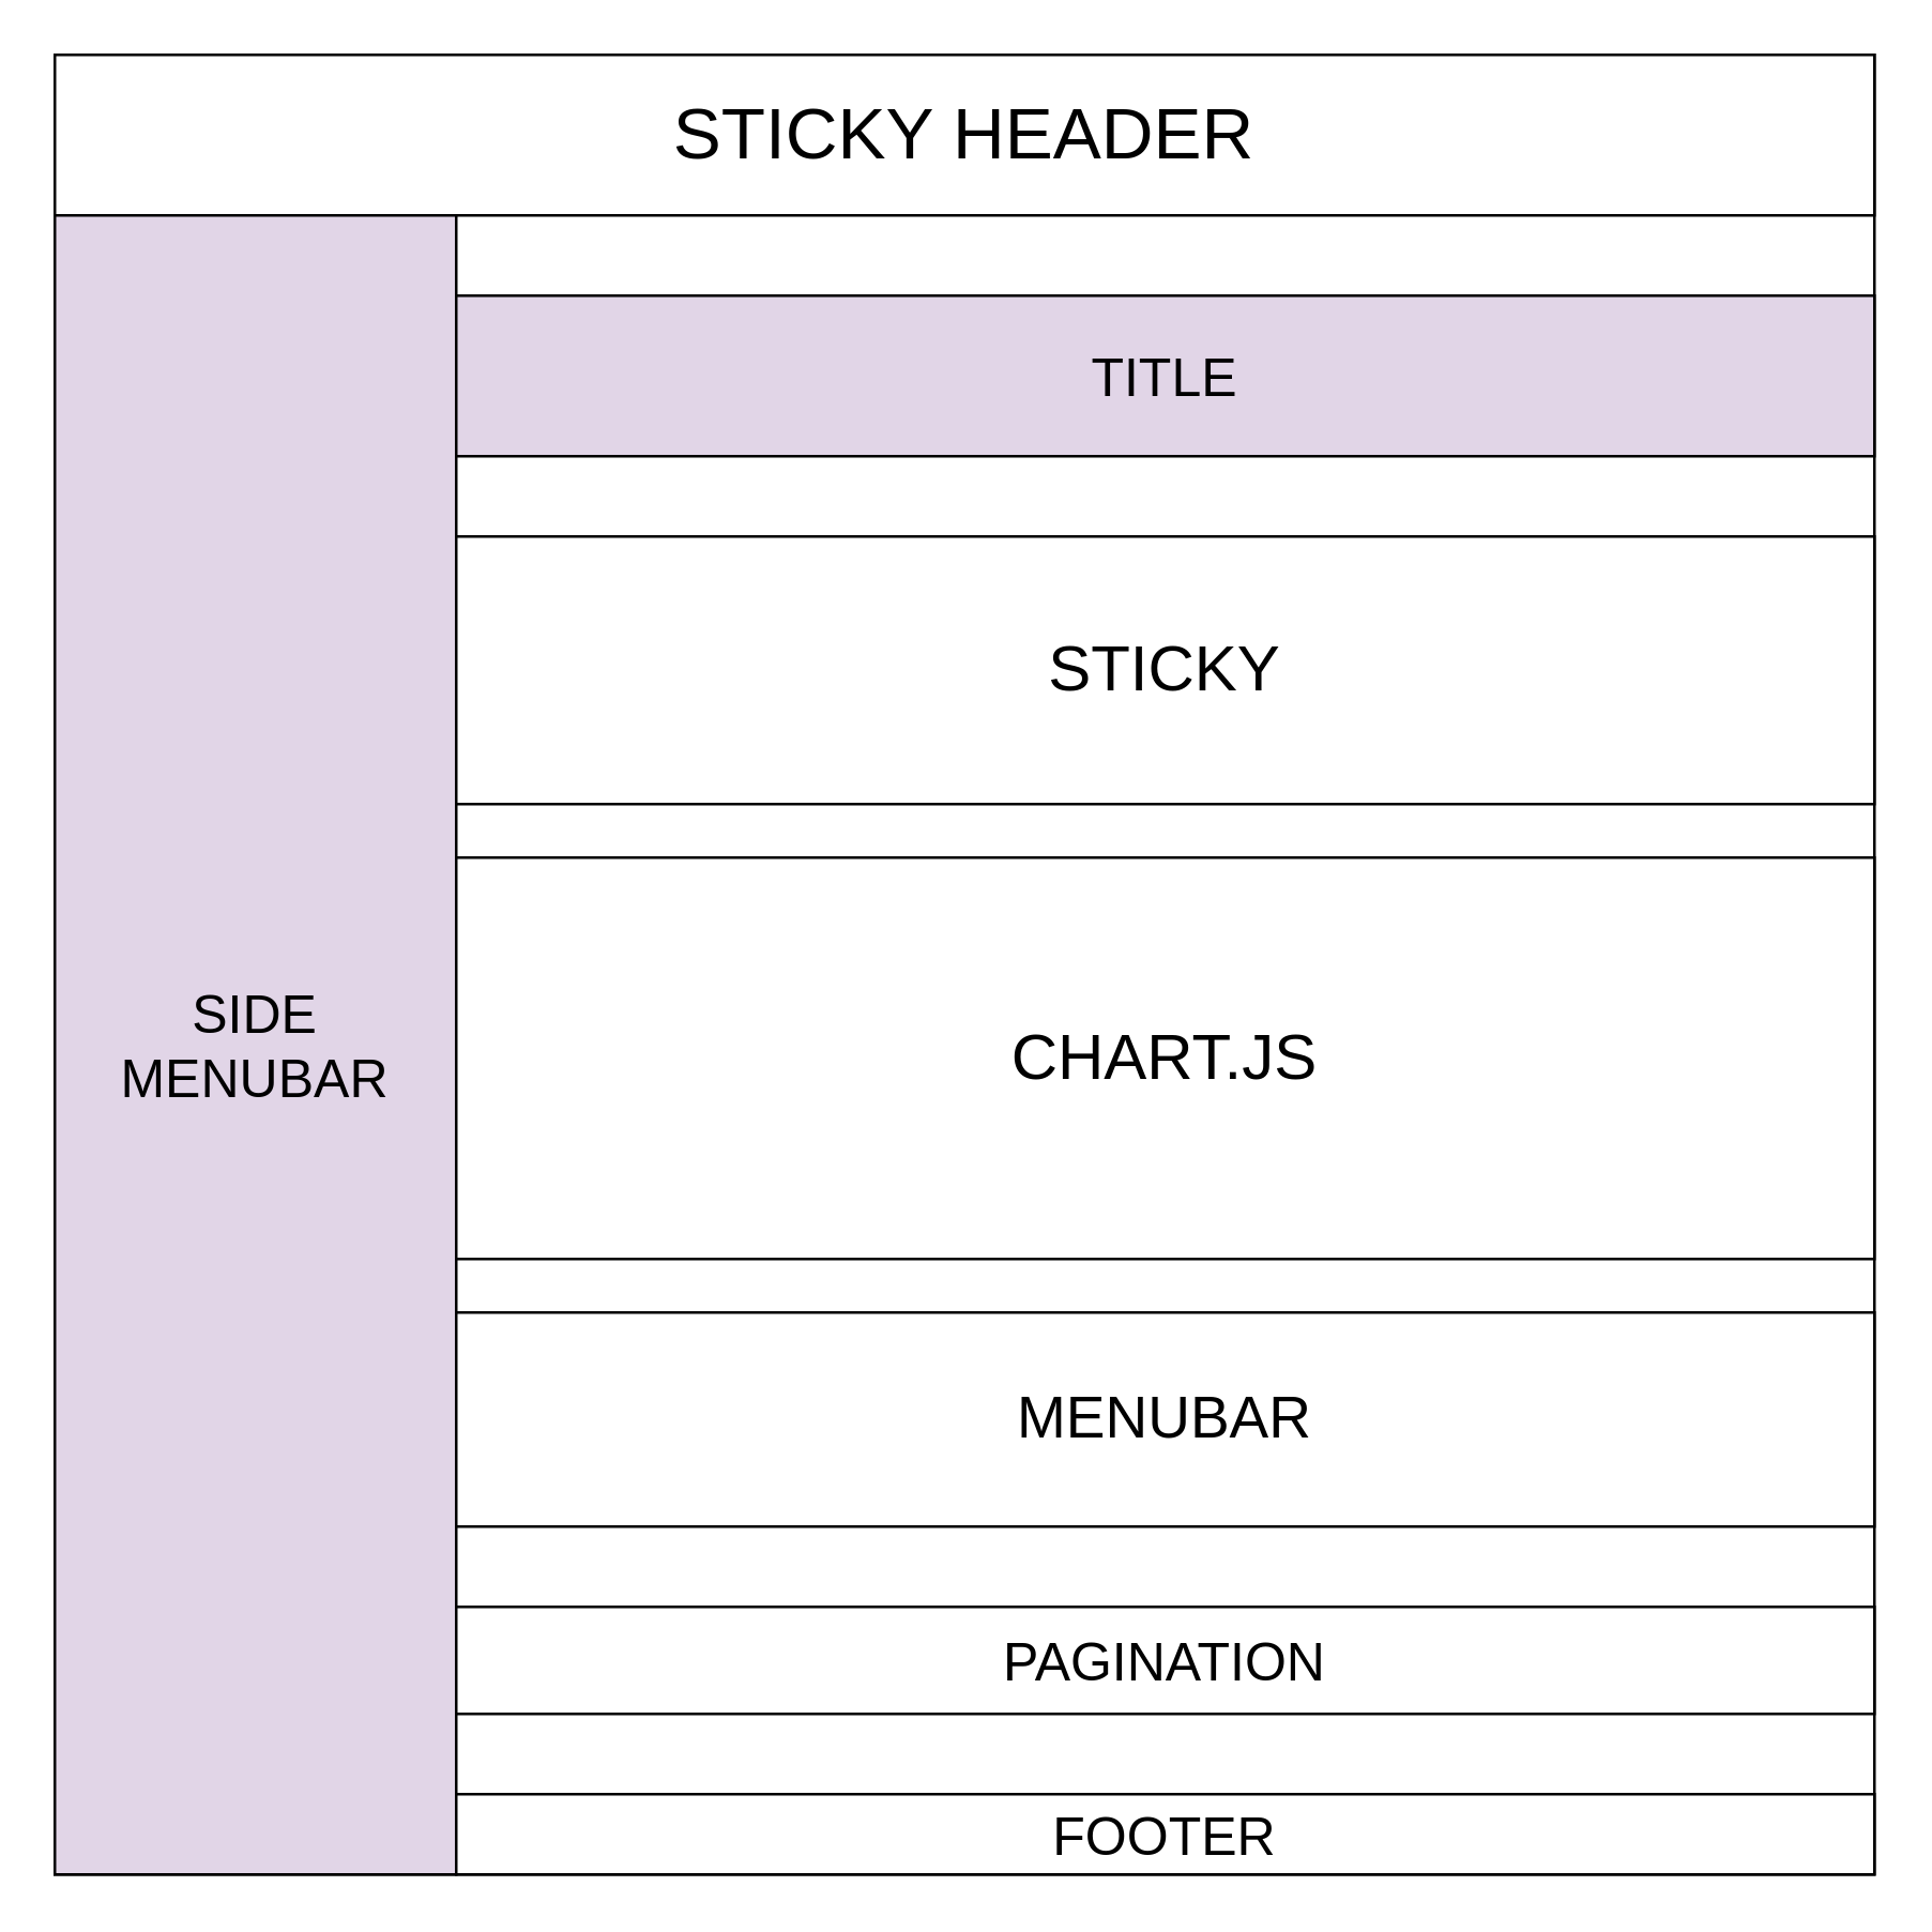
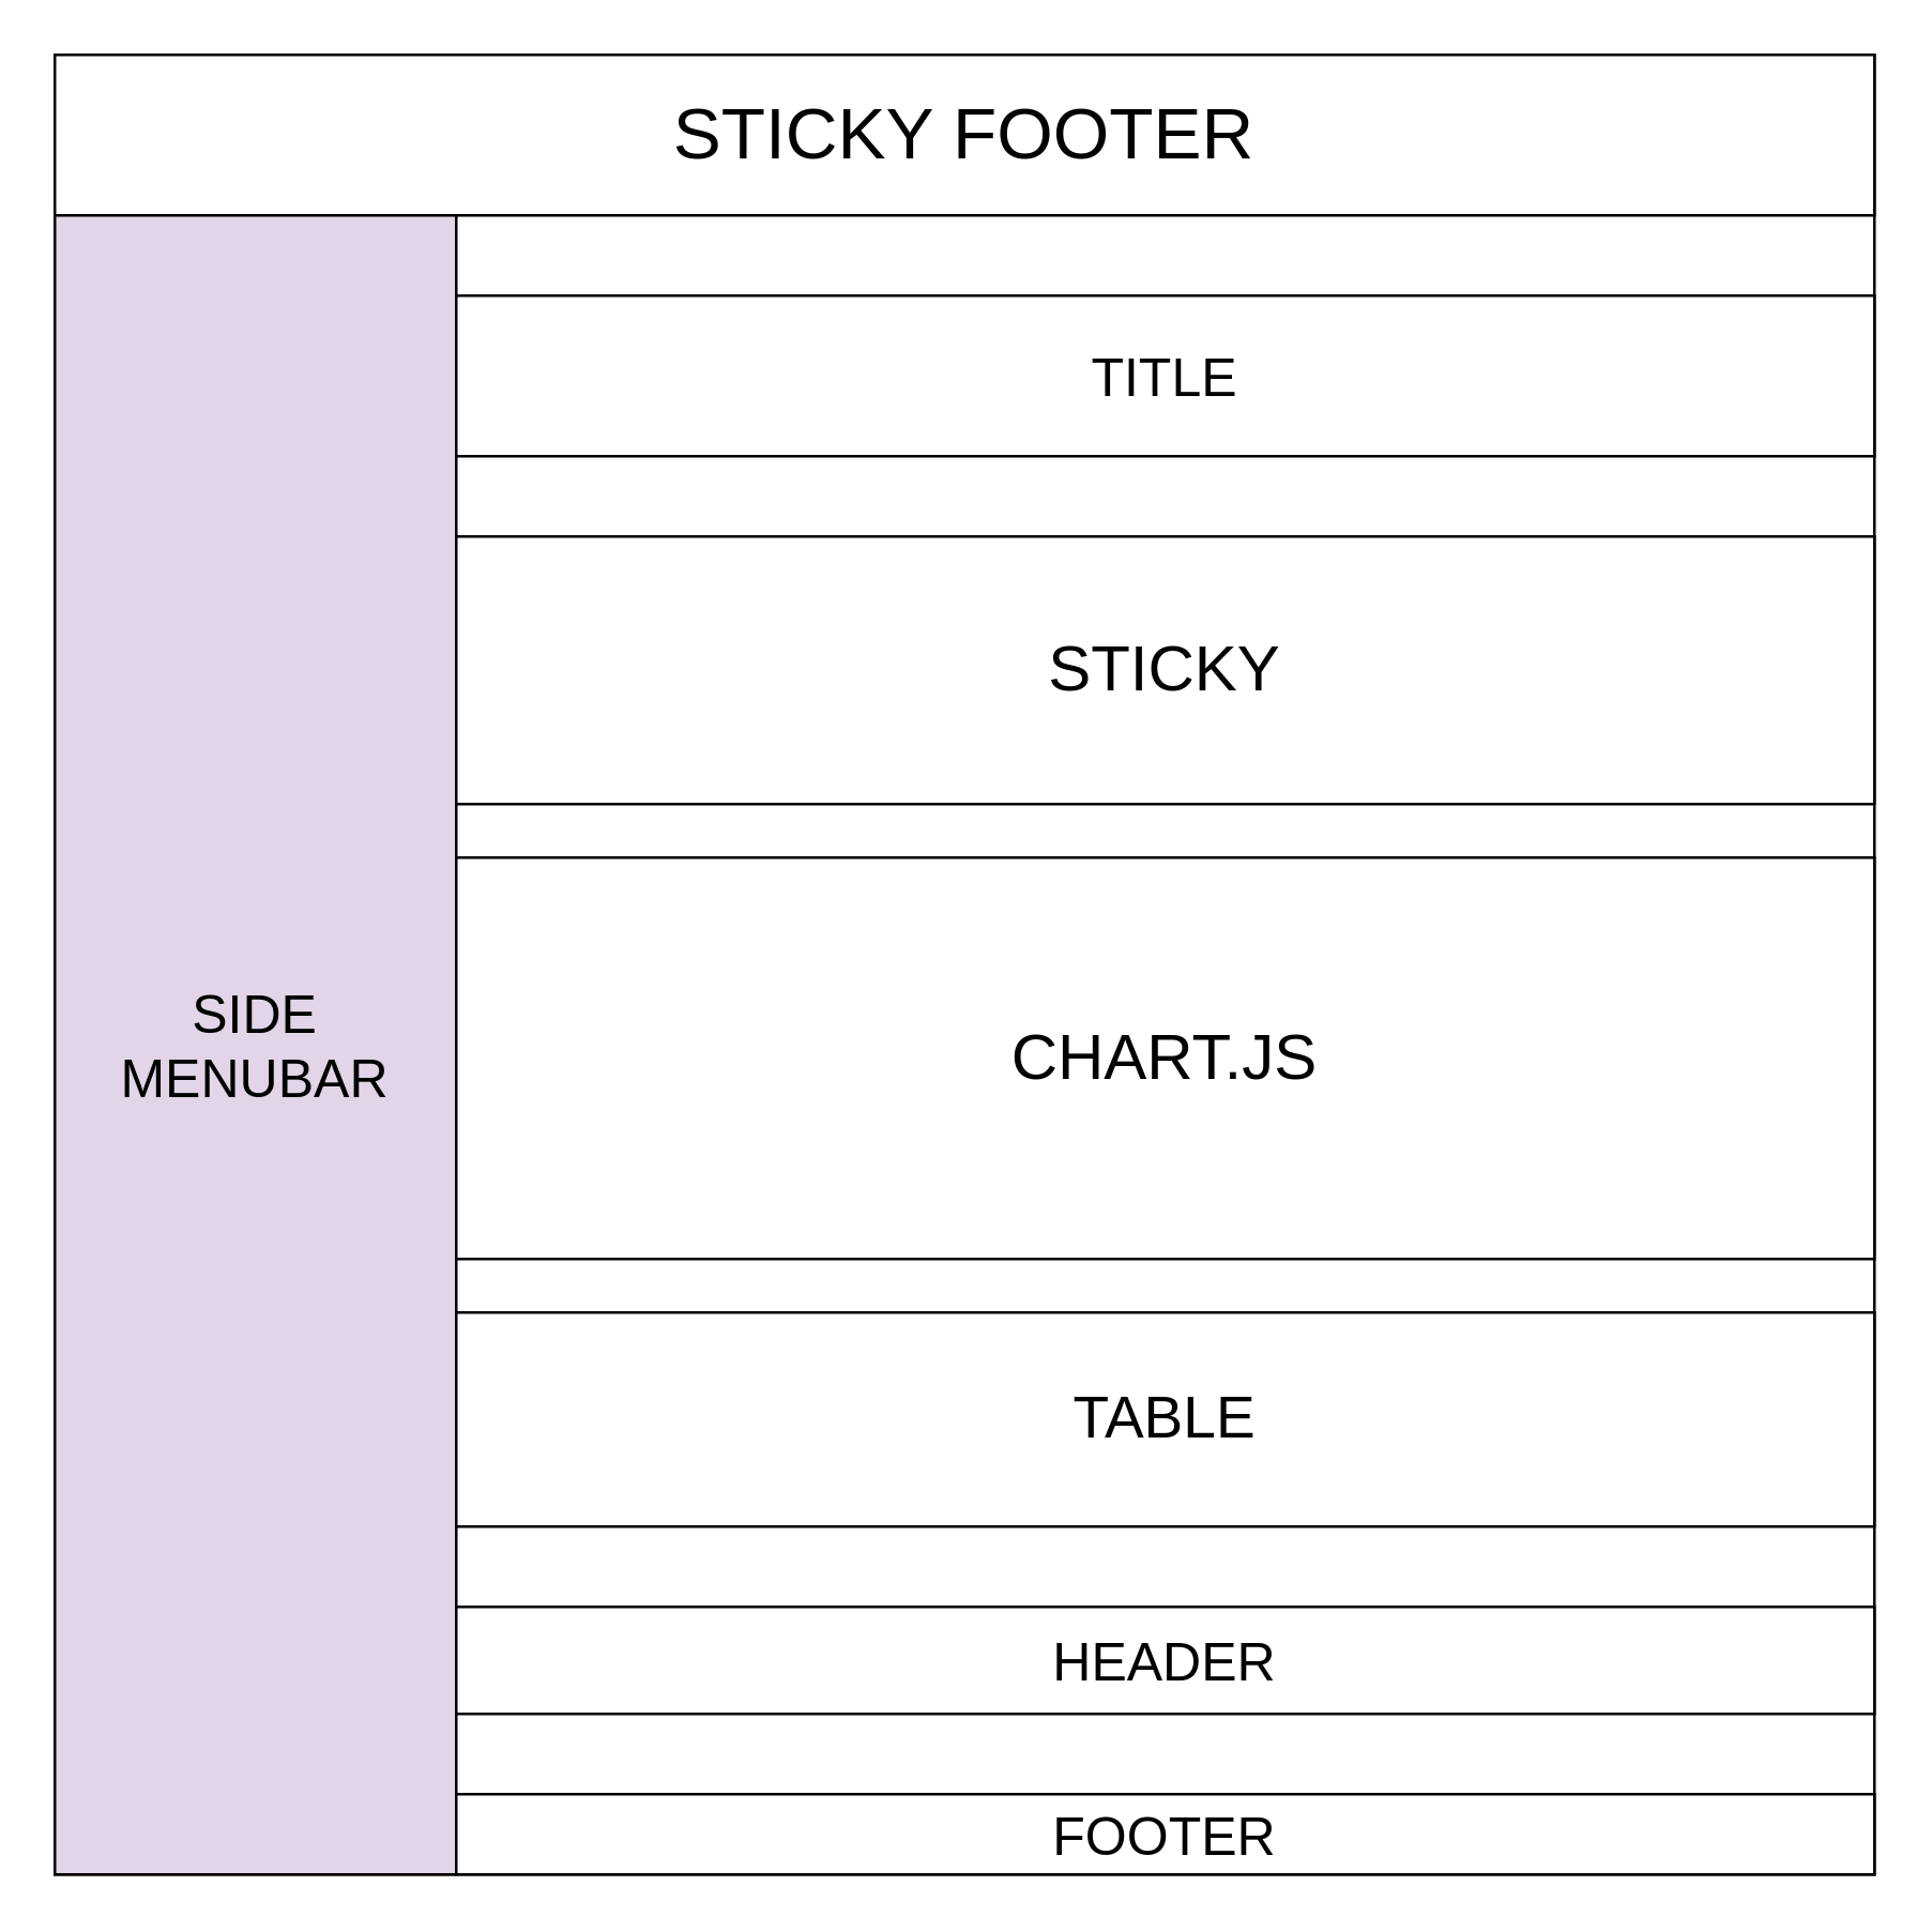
- <mxCell id="3" value="&lt;font style=&quot;font-size: 27px;&quot;&gt;STICKY HEADER&lt;/font&gt;" style="rounded=0;whiteSpace=wrap;html=1;" vertex="1" parent="1"><mxGeometry x="20" y="20" width="680" height="60" as="geometry" /></mxCell>
+ <mxCell id="3" value="&lt;font style=&quot;font-size: 27px;&quot;&gt;STICKY FOOTER&lt;/font&gt;" style="rounded=0;whiteSpace=wrap;html=1;" vertex="1" parent="1"><mxGeometry x="20" y="20" width="680" height="60" as="geometry" /></mxCell>
- <mxCell id="5" value="&lt;font style=&quot;font-size: 20px;&quot;&gt;TITLE&lt;/font&gt;" style="rounded=0;whiteSpace=wrap;html=1;fillColor=#e1d5e7;" vertex="1" parent="1"><mxGeometry x="170" y="110" width="530" height="60" as="geometry" /></mxCell>
+ <mxCell id="5" value="&lt;font style=&quot;font-size: 20px;&quot;&gt;TITLE&lt;/font&gt;" style="rounded=0;whiteSpace=wrap;html=1;" vertex="1" parent="1"><mxGeometry x="170" y="110" width="530" height="60" as="geometry" /></mxCell>
- <mxCell id="8" value="&lt;font style=&quot;font-size: 22px;&quot;&gt;MENUBAR&lt;/font&gt;" style="rounded=0;whiteSpace=wrap;html=1;" vertex="1" parent="1"><mxGeometry x="170" y="490" width="530" height="80" as="geometry" /></mxCell>
+ <mxCell id="8" value="&lt;font style=&quot;font-size: 22px;&quot;&gt;TABLE&lt;/font&gt;" style="rounded=0;whiteSpace=wrap;html=1;" vertex="1" parent="1"><mxGeometry x="170" y="490" width="530" height="80" as="geometry" /></mxCell>
- <mxCell id="9" value="&lt;font style=&quot;font-size: 20px;&quot;&gt;PAGINATION&lt;/font&gt;" style="rounded=0;whiteSpace=wrap;html=1;fontSize=20;" vertex="1" parent="1"><mxGeometry x="170" y="600" width="530" height="40" as="geometry" /></mxCell>
+ <mxCell id="9" value="&lt;font style=&quot;font-size: 20px;&quot;&gt;HEADER&lt;/font&gt;" style="rounded=0;whiteSpace=wrap;html=1;fontSize=20;" vertex="1" parent="1"><mxGeometry x="170" y="600" width="530" height="40" as="geometry" /></mxCell>
